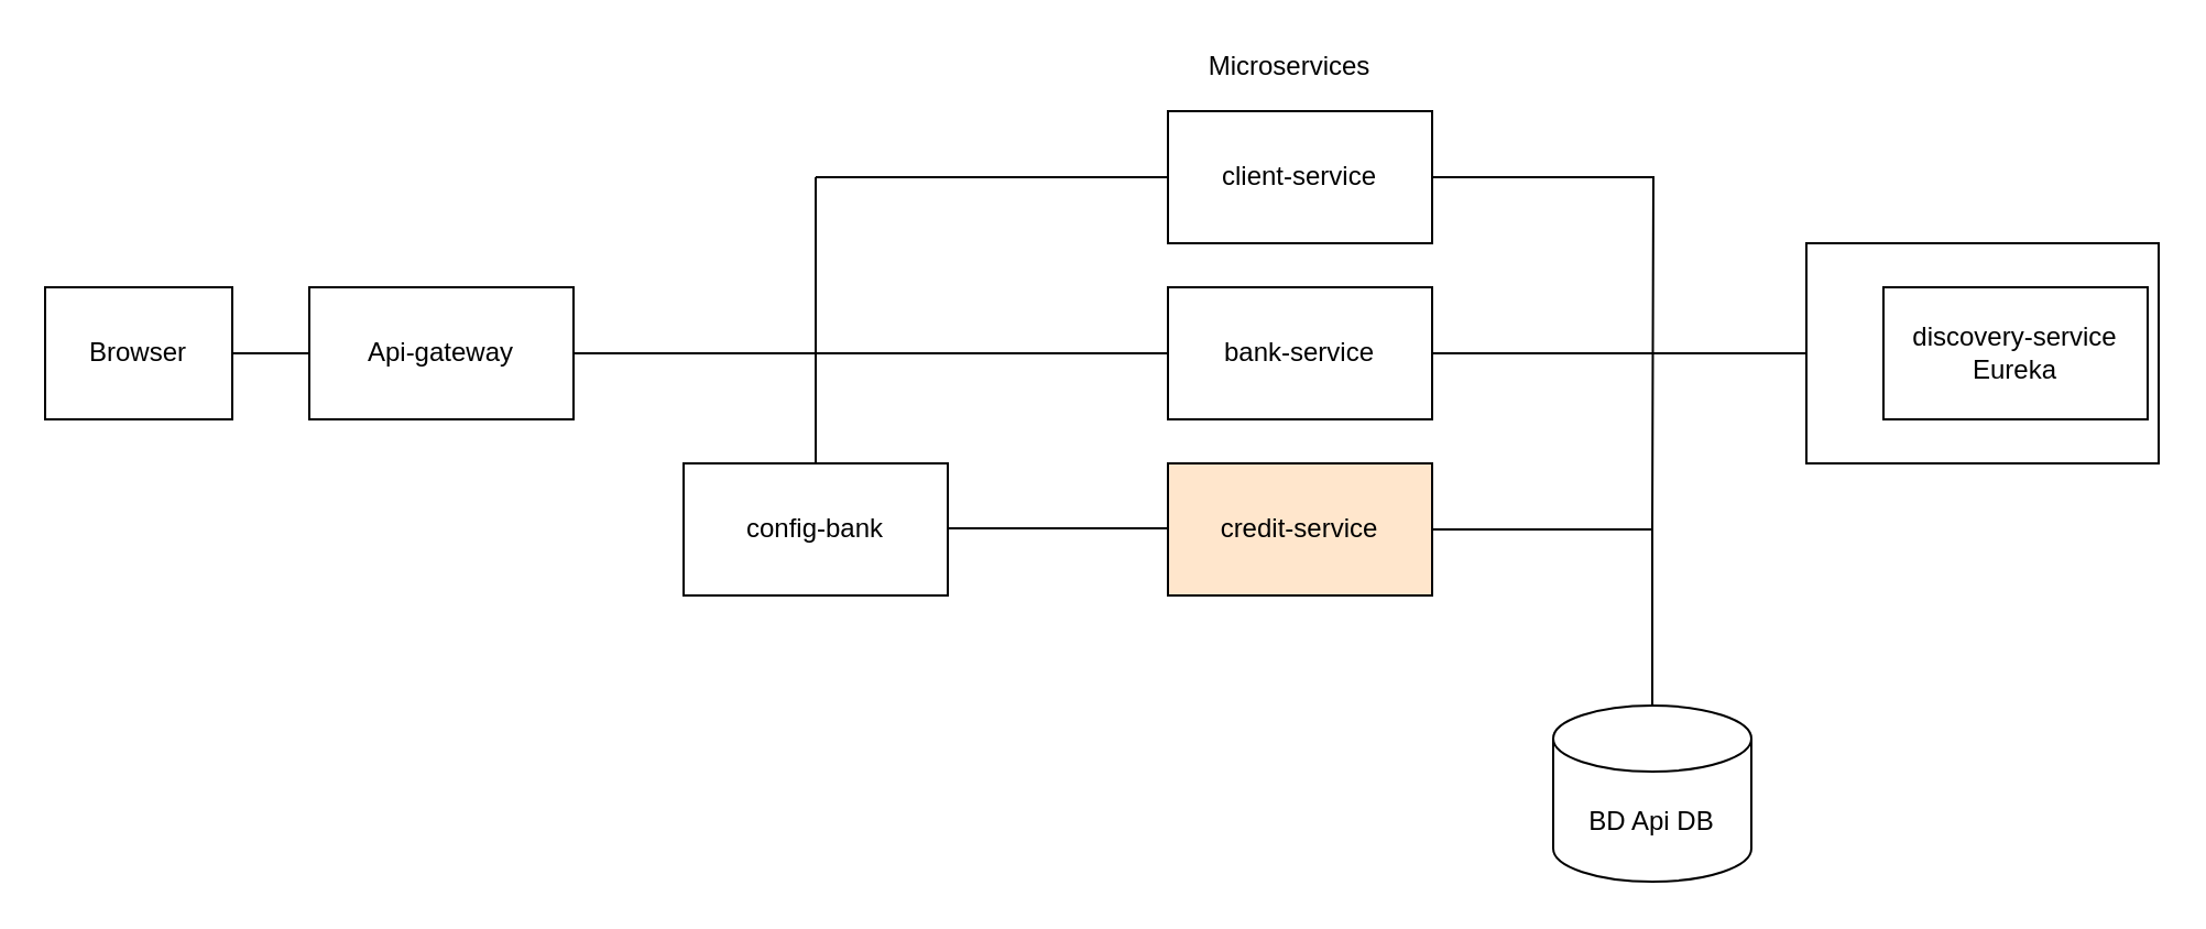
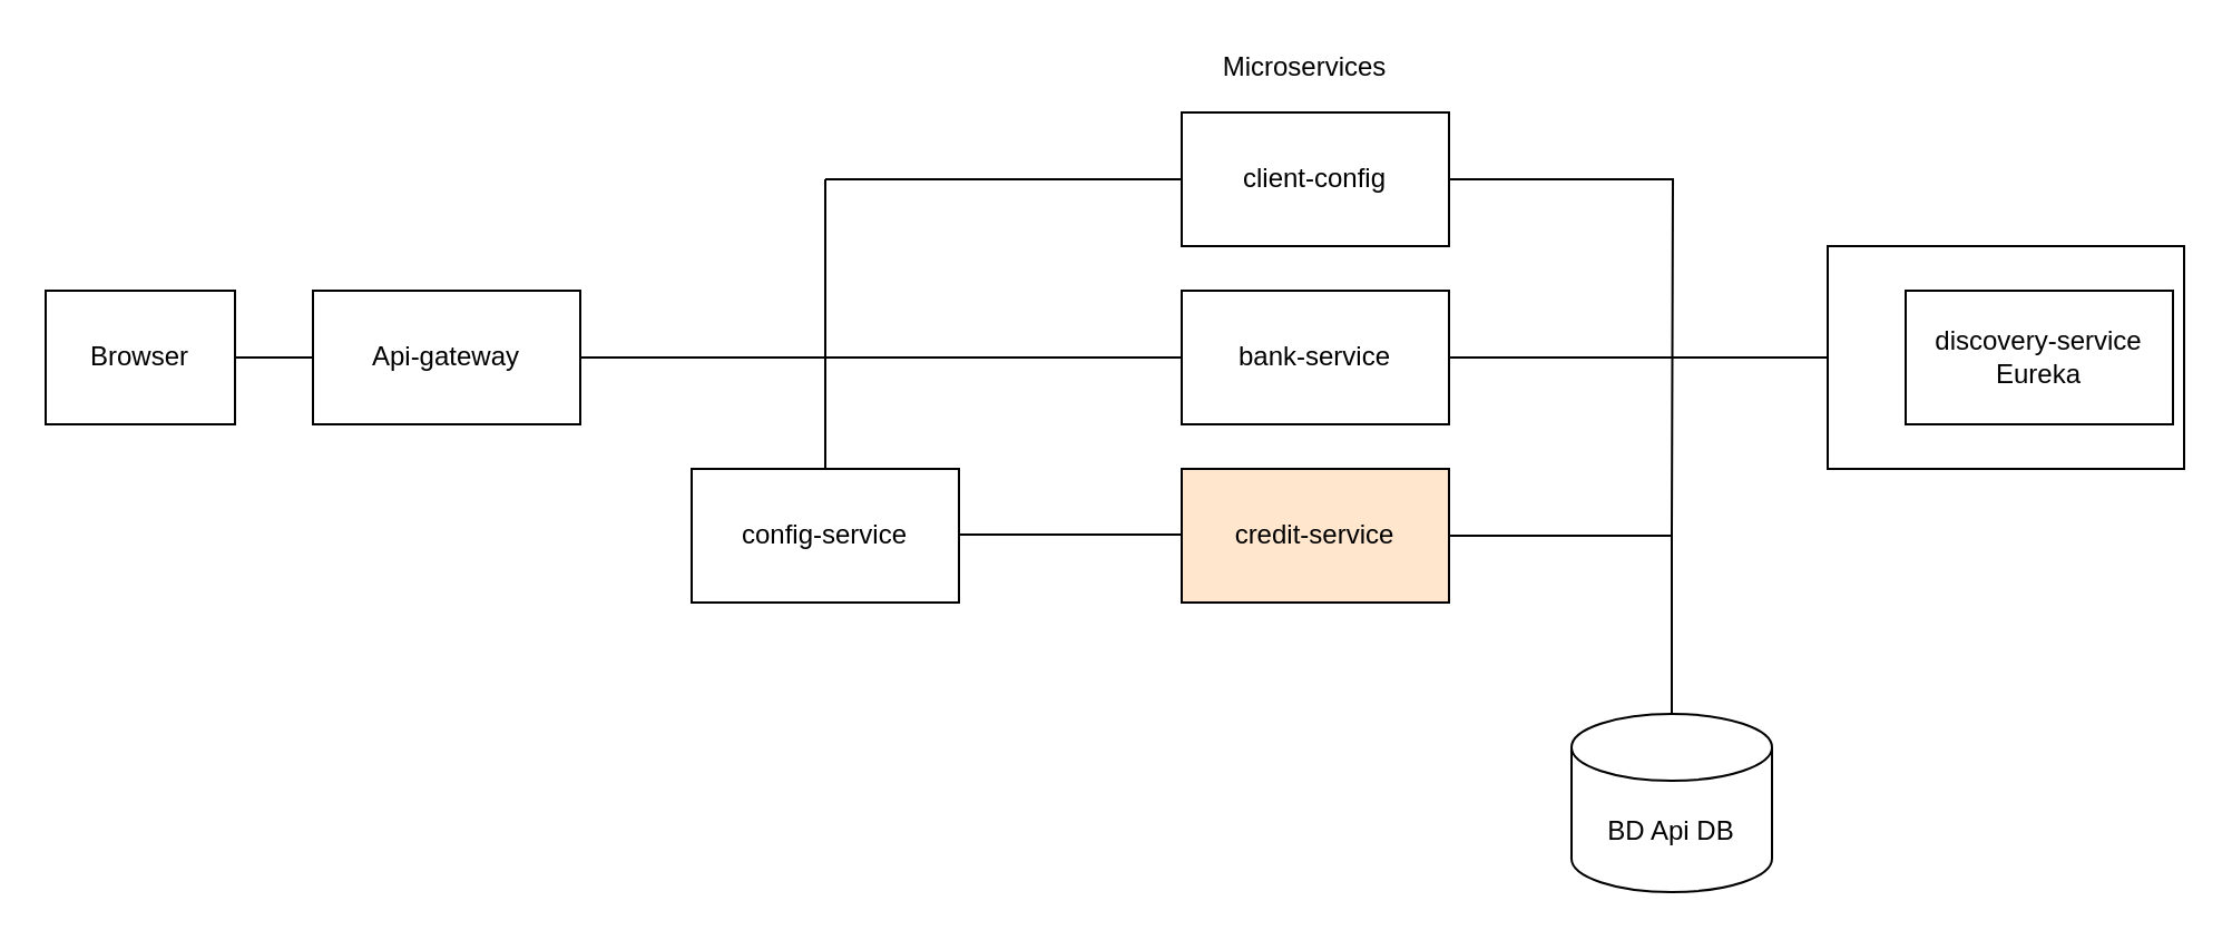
- <mxCell id="4" value="client-service" style="rounded=0;whiteSpace=wrap;html=1;" parent="1" vertex="1"><mxGeometry x="530" y="50" width="120" height="60" as="geometry" /></mxCell>
+ <mxCell id="4" value="client-config" style="rounded=0;whiteSpace=wrap;html=1;" parent="1" vertex="1"><mxGeometry x="530" y="50" width="120" height="60" as="geometry" /></mxCell>
- <mxCell id="10" value="config-bank" style="rounded=0;whiteSpace=wrap;html=1;" parent="1" vertex="1"><mxGeometry x="310" y="210" width="120" height="60" as="geometry" /></mxCell>
+ <mxCell id="10" value="config-service" style="rounded=0;whiteSpace=wrap;html=1;" parent="1" vertex="1"><mxGeometry x="310" y="210" width="120" height="60" as="geometry" /></mxCell>
